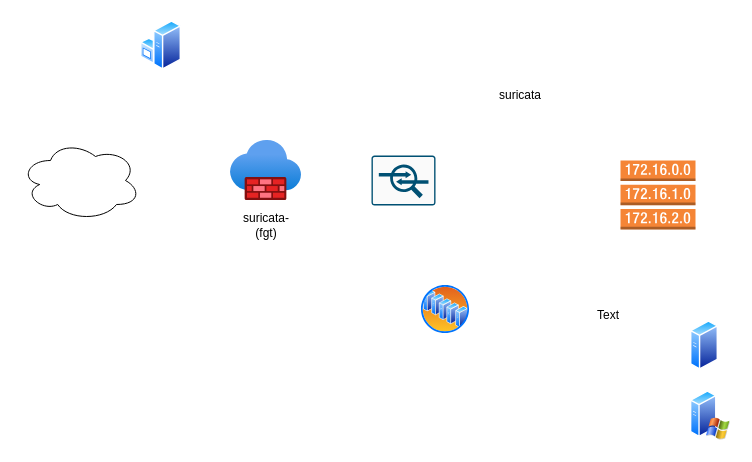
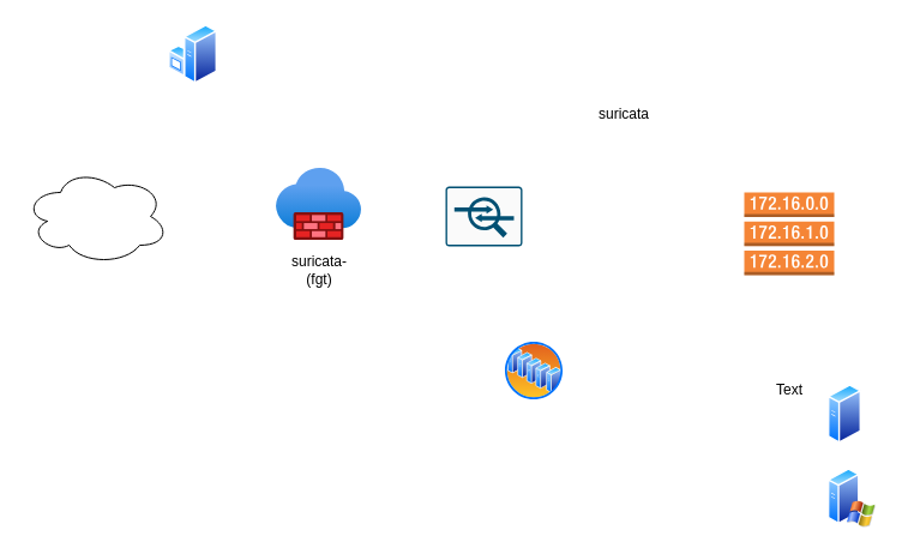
- <mxCell id="12" value="Text" style="text;strokeColor=none;align=center;fillColor=none;html=1;verticalAlign=middle;whiteSpace=wrap;rounded=0;" vertex="1" parent="1"><mxGeometry x="577.5" y="300" width="60" height="30" as="geometry" /></mxCell>
+ <mxCell id="12" value="Text" style="text;strokeColor=none;align=center;fillColor=none;html=1;verticalAlign=middle;whiteSpace=wrap;rounded=0;" vertex="1" parent="1"><mxGeometry x="627.5" y="310" width="60" height="30" as="geometry" /></mxCell>
